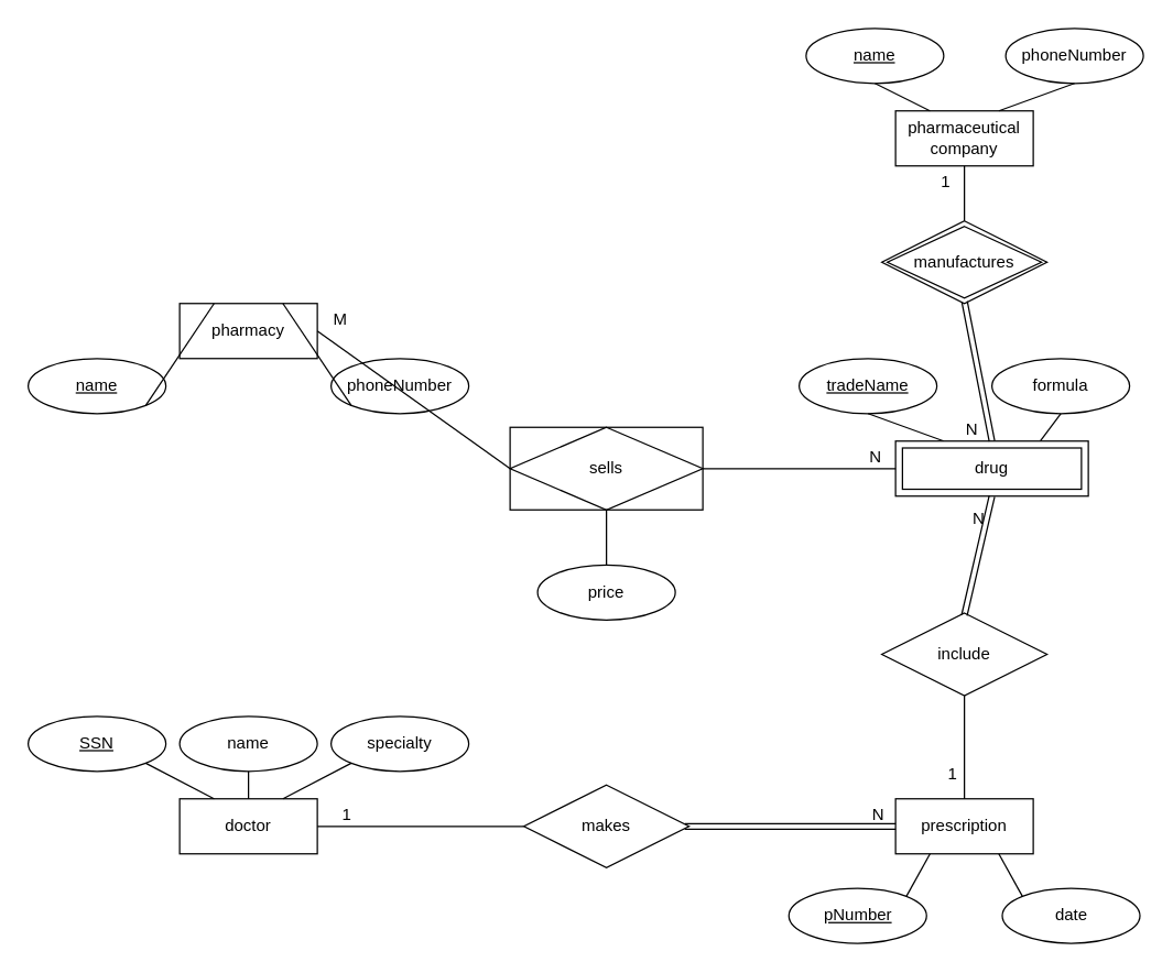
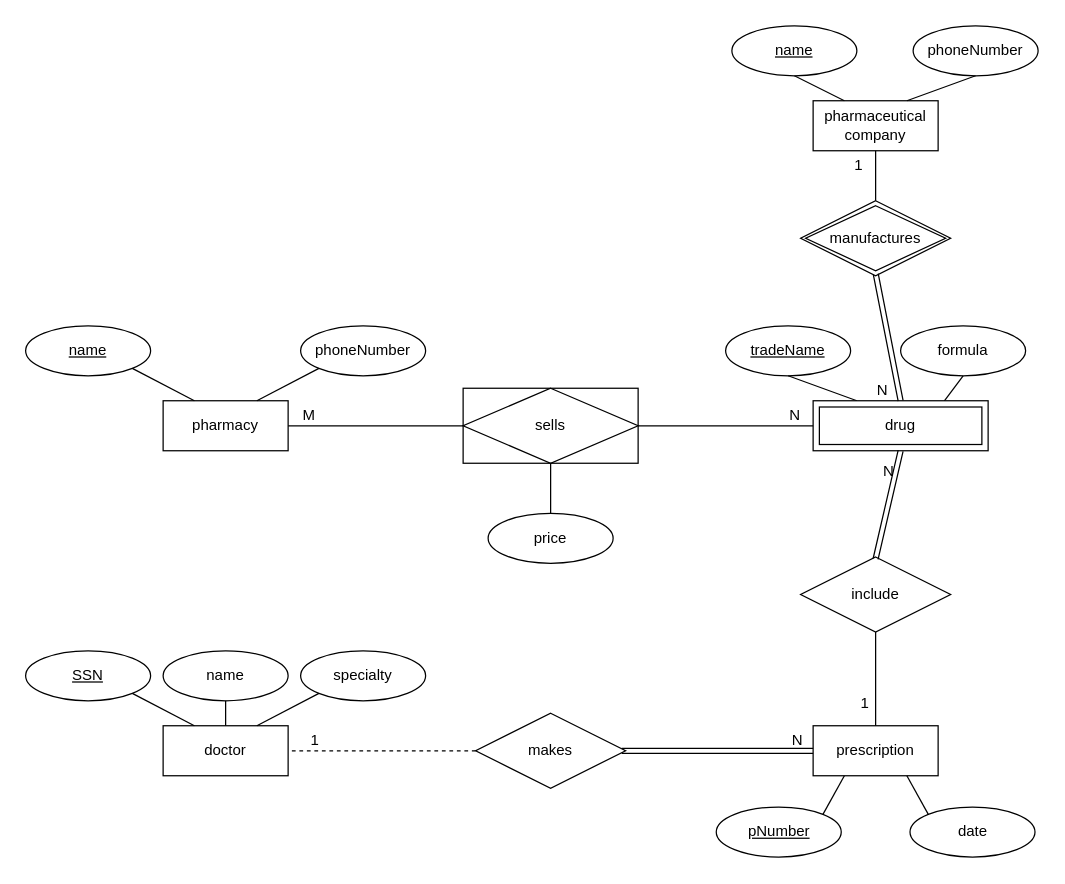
- <mxCell id="24" value="pharmacy" style="whiteSpace=wrap;html=1;align=center;" parent="1" vertex="1"><mxGeometry x="130" y="220" width="100" height="40" as="geometry" /></mxCell>
+ <mxCell id="24" value="pharmacy" style="whiteSpace=wrap;html=1;align=center;" parent="1" vertex="1"><mxGeometry x="130" y="320" width="100" height="40" as="geometry" /></mxCell>
- <mxCell id="42" value="" style="endArrow=none;html=1;rounded=0;entryX=1;entryY=0.5;entryDx=0;entryDy=0;exitX=0;exitY=0.5;exitDx=0;exitDy=0;" edge="1" parent="1" source="41" target="2"><mxGeometry relative="1" as="geometry"><mxPoint x="155" y="675" as="sourcePoint" /><mxPoint x="315" y="675" as="targetPoint" /></mxGeometry></mxCell>
+ <mxCell id="42" value="" style="endArrow=none;html=1;rounded=0;entryX=1;entryY=0.5;entryDx=0;entryDy=0;exitX=0;exitY=0.5;exitDx=0;exitDy=0;dashed=1;" edge="1" parent="1" source="41" target="2"><mxGeometry relative="1" as="geometry"><mxPoint x="155" y="675" as="sourcePoint" /><mxPoint x="315" y="675" as="targetPoint" /></mxGeometry></mxCell>
